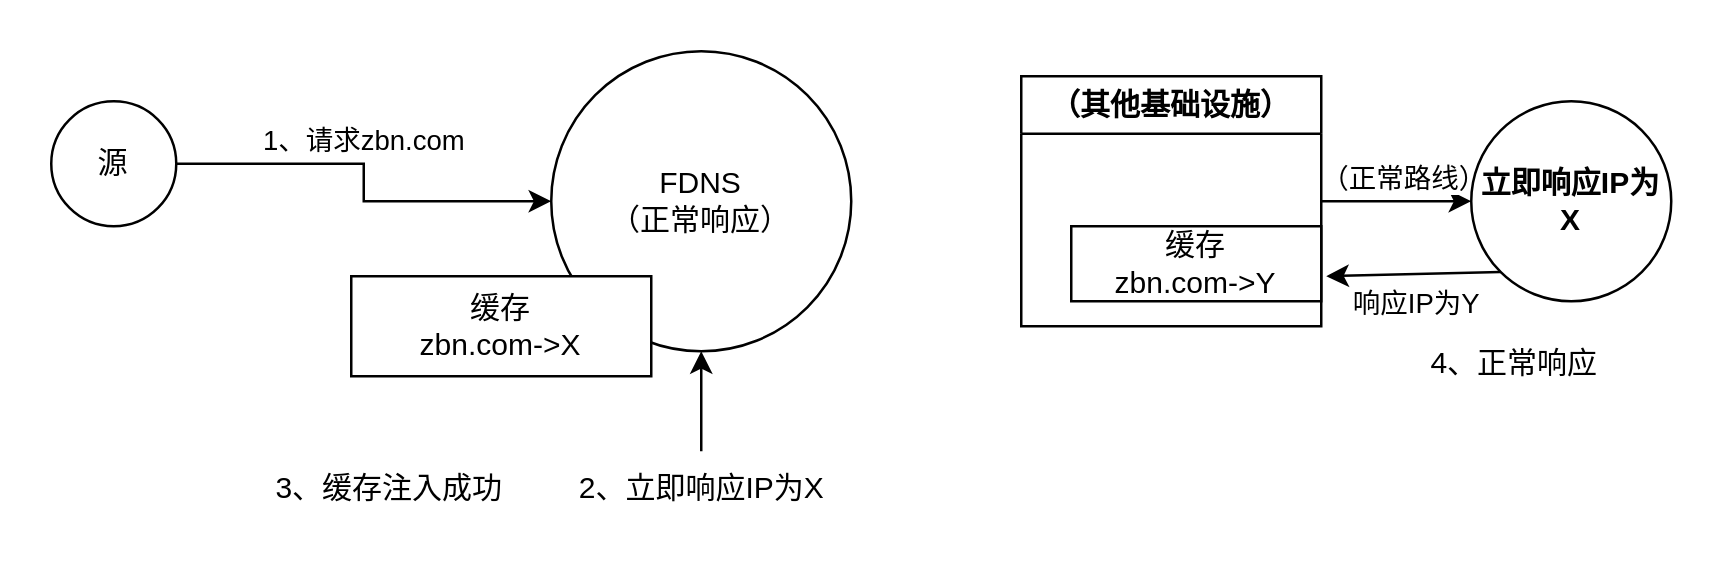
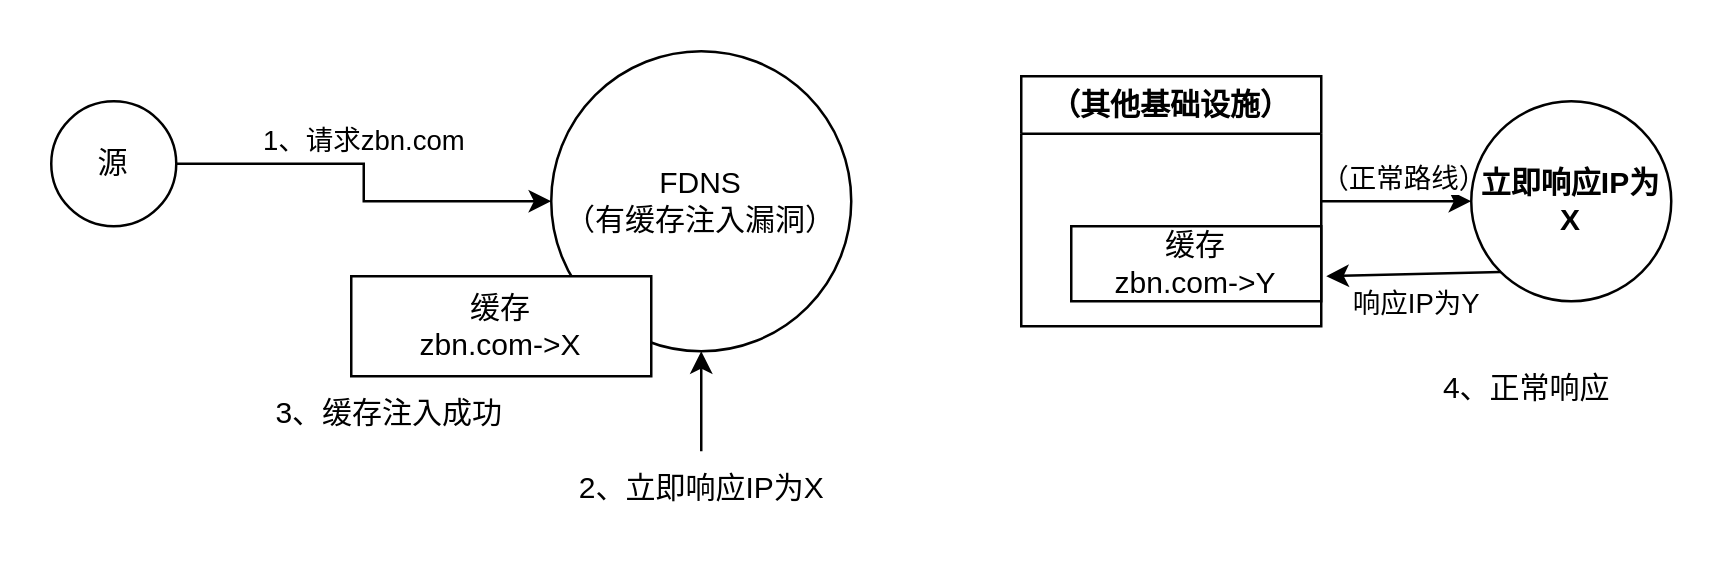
- <mxCell id="5" value="FDNS&lt;br&gt;（正常响应）" style="ellipse;whiteSpace=wrap;html=1;aspect=fixed;" vertex="1" parent="1"><mxGeometry x="220" y="20" width="120" height="120" as="geometry" /></mxCell>
+ <mxCell id="5" value="FDNS&lt;br&gt;（有缓存注入漏洞）" style="ellipse;whiteSpace=wrap;html=1;aspect=fixed;" vertex="1" parent="1"><mxGeometry x="220" y="20" width="120" height="120" as="geometry" /></mxCell>
- <mxCell id="17" value="4、正常响应" style="text;html=1;align=center;verticalAlign=middle;resizable=0;points=[];autosize=1;strokeColor=none;fillColor=none;" vertex="1" parent="1"><mxGeometry x="560" y="130" width="90" height="30" as="geometry" /></mxCell>
+ <mxCell id="17" value="4、正常响应" style="text;html=1;align=center;verticalAlign=middle;resizable=0;points=[];autosize=1;strokeColor=none;fillColor=none;" vertex="1" parent="1"><mxGeometry x="565" y="140" width="90" height="30" as="geometry" /></mxCell>
- <mxCell id="13" value="3、缓存注入成功" style="text;html=1;align=center;verticalAlign=middle;resizable=0;points=[];autosize=1;strokeColor=none;fillColor=none;" vertex="1" parent="1"><mxGeometry x="100" y="180" width="110" height="30" as="geometry" /></mxCell>
+ <mxCell id="13" value="3、缓存注入成功" style="text;html=1;align=center;verticalAlign=middle;resizable=0;points=[];autosize=1;strokeColor=none;fillColor=none;" vertex="1" parent="1"><mxGeometry x="100" y="150" width="110" height="30" as="geometry" /></mxCell>
